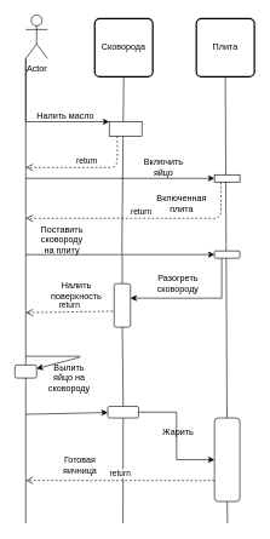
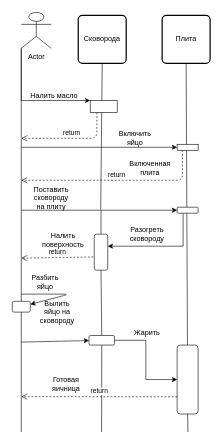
- <mxCell id="4" value="Actor" style="shape=umlActor;verticalLabelPosition=bottom;verticalAlign=top;html=1;outlineConnect=0;" vertex="1" parent="1"><mxGeometry x="35" y="20" width="30" height="60" as="geometry" /></mxCell>
+ <mxCell id="4" value="Actor" style="shape=umlActor;verticalLabelPosition=bottom;verticalAlign=top;html=1;outlineConnect=0;" vertex="1" parent="1"><mxGeometry x="35" y="20" width="50" height="60" as="geometry" /></mxCell>
+ <mxCell id="30" value="Разбить яйцо" style="text;html=1;strokeColor=none;fillColor=none;align=center;verticalAlign=middle;whiteSpace=wrap;rounded=0;" vertex="1" parent="1"><mxGeometry x="55" y="460" width="40" height="20" as="geometry" /></mxCell>
- <mxCell id="38" value="Жарить" style="text;html=1;strokeColor=none;fillColor=none;align=center;verticalAlign=middle;whiteSpace=wrap;rounded=0;" vertex="1" parent="1"><mxGeometry x="225" y="585" width="40" height="20" as="geometry" /></mxCell>
+ <mxCell id="38" value="Жарить" style="text;html=1;strokeColor=none;fillColor=none;align=center;verticalAlign=middle;whiteSpace=wrap;rounded=0;" vertex="1" parent="1"><mxGeometry x="225" y="545" width="40" height="20" as="geometry" /></mxCell>
